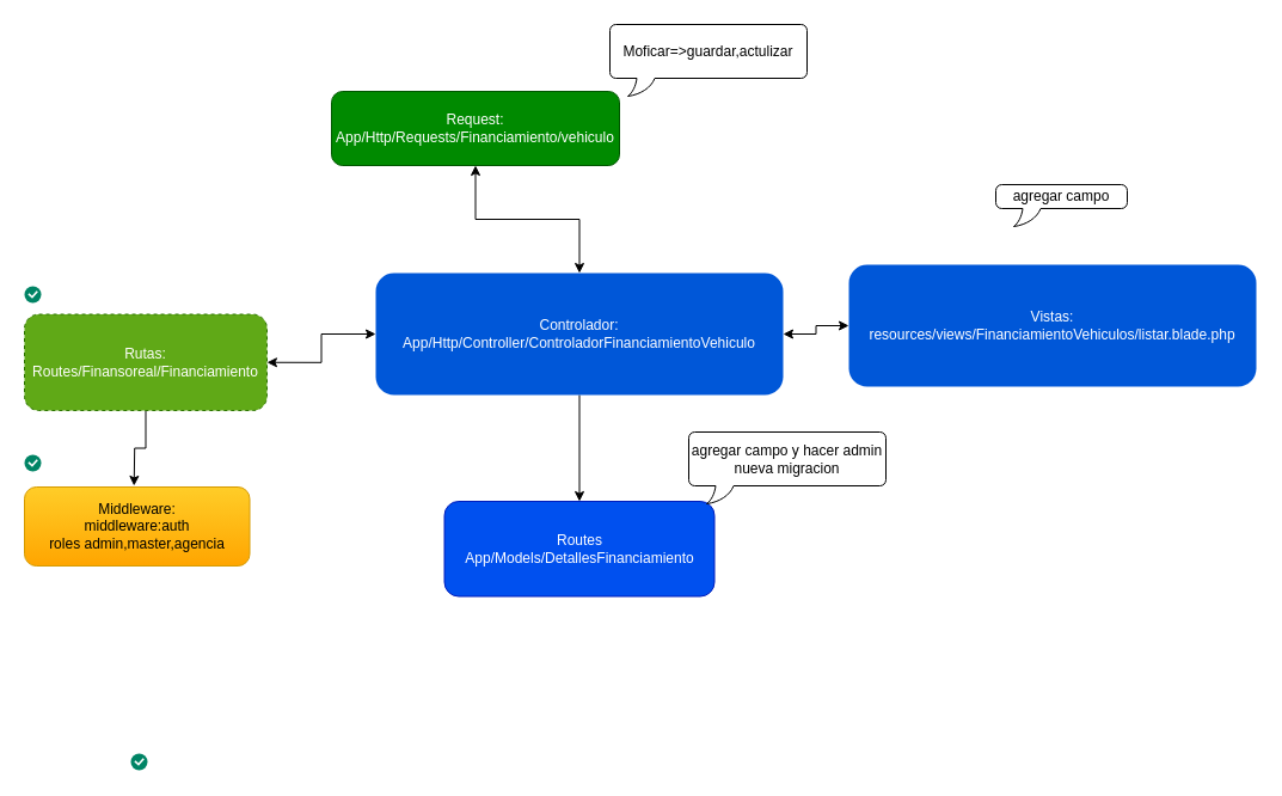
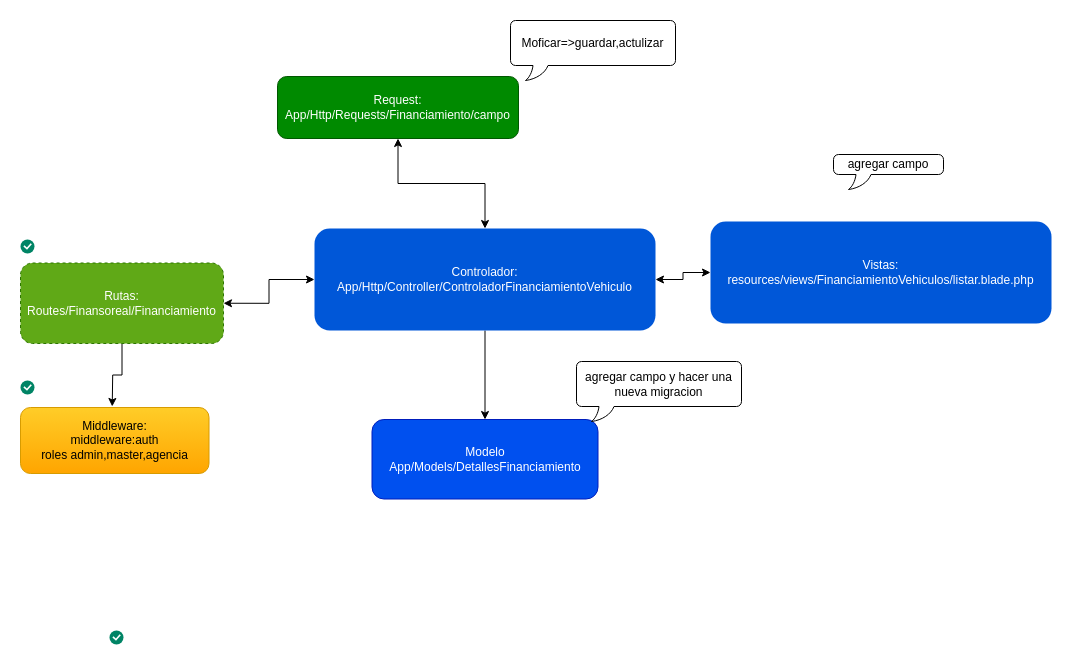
- <mxCell id="14" value="Request: App/Http/Requests/Financiamiento/vehiculo" style="rounded=1;fillColor=#008a00;align=center;strokeColor=#005700;html=1;whiteSpace=wrap;fontSize=12;sketch=0;fontColor=#ffffff;" parent="1" vertex="1"><mxGeometry x="277" y="76" width="241" height="62" as="geometry" /></mxCell>
+ <mxCell id="14" value="Request: App/Http/Requests/Financiamiento/campo" style="rounded=1;fillColor=#008a00;align=center;strokeColor=#005700;html=1;whiteSpace=wrap;fontSize=12;sketch=0;fontColor=#ffffff;" parent="1" vertex="1"><mxGeometry x="277" y="76" width="241" height="62" as="geometry" /></mxCell>
- <mxCell id="16" value="agregar campo y hacer admin nueva migracion" style="whiteSpace=wrap;html=1;shape=mxgraph.basic.roundRectCallout;dx=30;dy=15;size=5;boundedLbl=1;" parent="1" vertex="1"><mxGeometry x="576" y="361" width="165" height="60" as="geometry" /></mxCell>
+ <mxCell id="16" value="agregar campo y hacer una nueva migracion" style="whiteSpace=wrap;html=1;shape=mxgraph.basic.roundRectCallout;dx=30;dy=15;size=5;boundedLbl=1;" parent="1" vertex="1"><mxGeometry x="576" y="361" width="165" height="60" as="geometry" /></mxCell>
- <mxCell id="11" value="Routes&lt;div&gt;App/Models/DetallesFinanciamiento&lt;/div&gt;" style="rounded=1;fillColor=#0050ef;align=center;strokeColor=#001DBC;html=1;whiteSpace=wrap;fontColor=#ffffff;fontSize=12;sketch=0;" parent="1" vertex="1"><mxGeometry x="371.5" y="419" width="226" height="79.5" as="geometry" /></mxCell>
+ <mxCell id="11" value="Modelo&lt;div&gt;App/Models/DetallesFinanciamiento&lt;/div&gt;" style="rounded=1;fillColor=#0050ef;align=center;strokeColor=#001DBC;html=1;whiteSpace=wrap;fontColor=#ffffff;fontSize=12;sketch=0;" parent="1" vertex="1"><mxGeometry x="371.5" y="419" width="226" height="79.5" as="geometry" /></mxCell>
